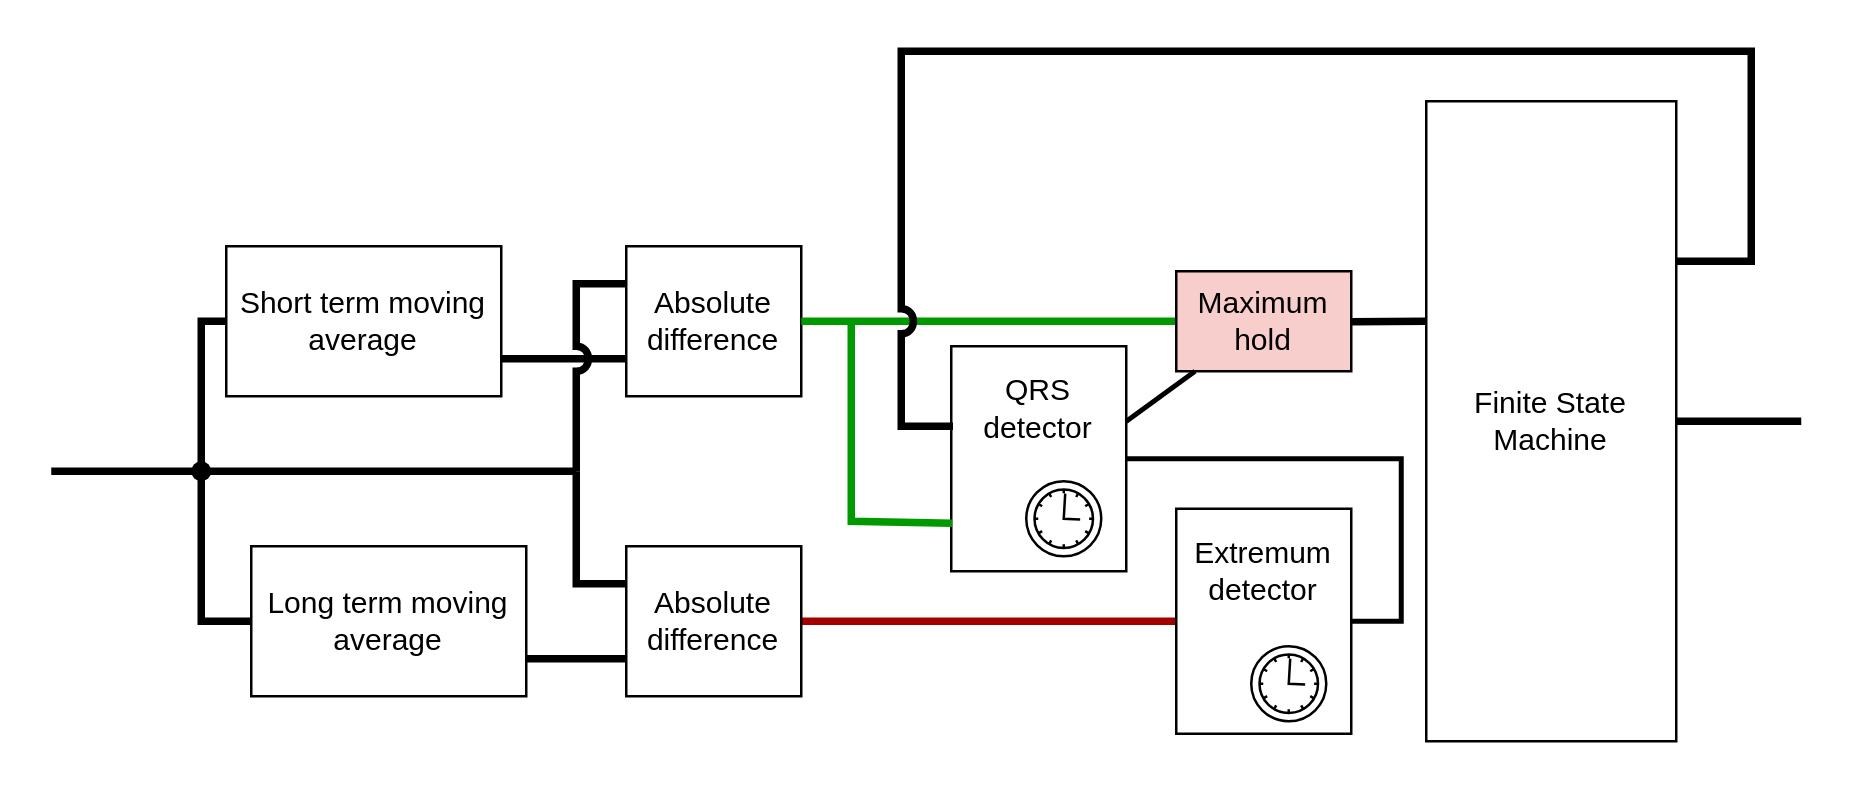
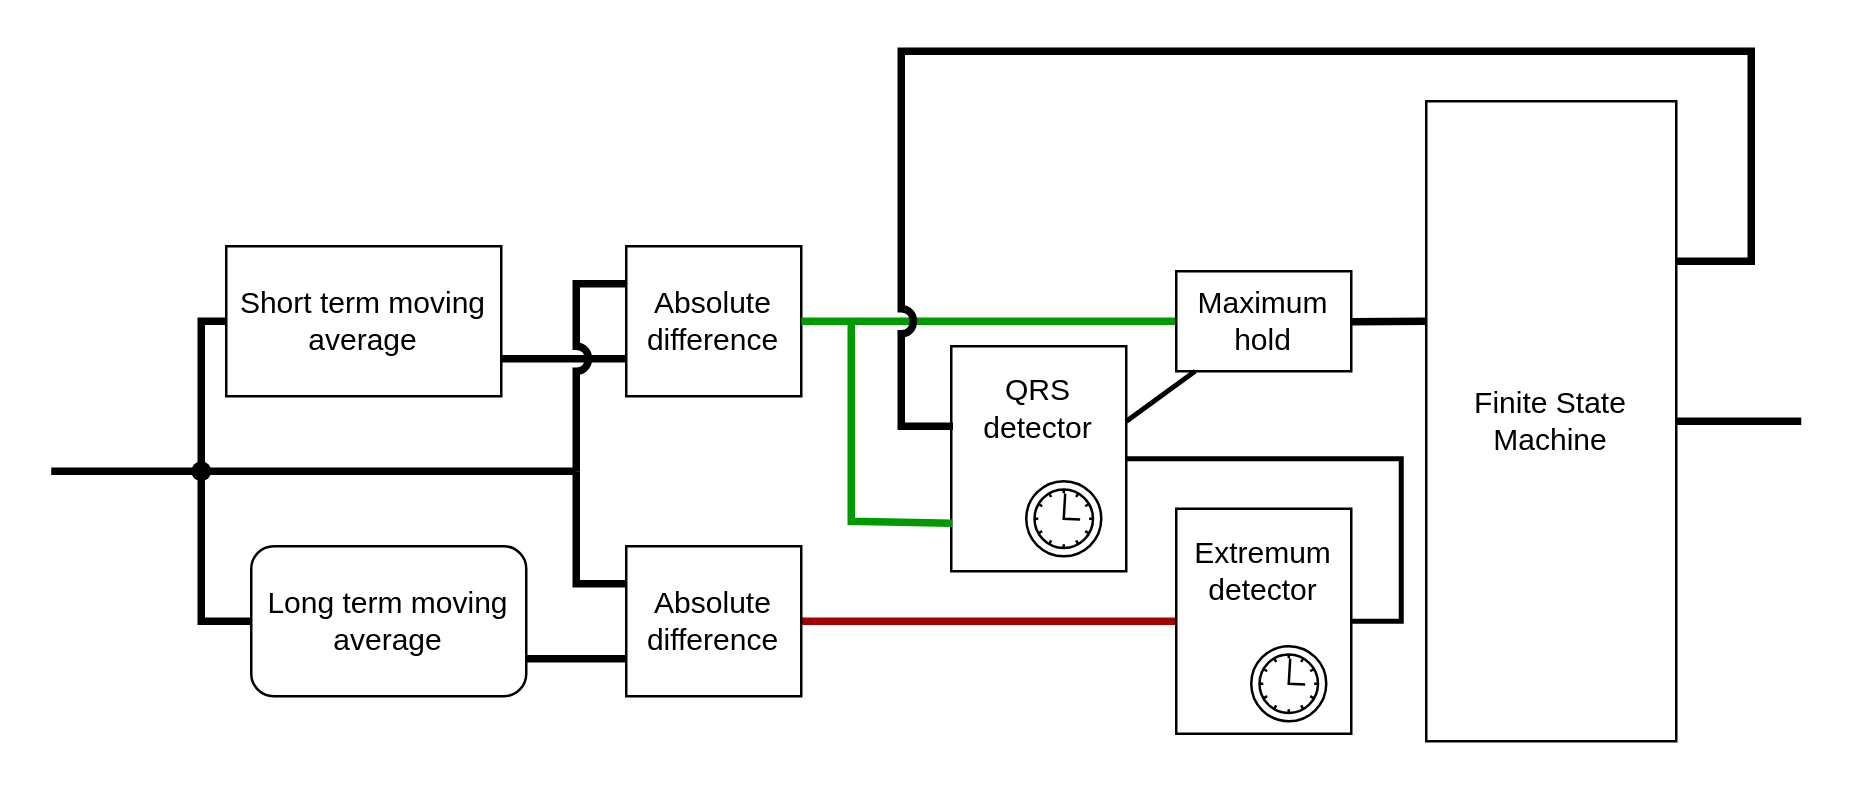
- <mxCell id="12" value="Maximum hold" style="rounded=0;whiteSpace=wrap;html=1;fillColor=#f8cecc;" parent="1" vertex="1"><mxGeometry x="470" y="108" width="70" height="40" as="geometry" /></mxCell>
+ <mxCell id="12" value="Maximum hold" style="rounded=0;whiteSpace=wrap;html=1;" parent="1" vertex="1"><mxGeometry x="470" y="108" width="70" height="40" as="geometry" /></mxCell>
- <mxCell id="5" value="Long term moving average" style="rounded=0;whiteSpace=wrap;html=1;" parent="1" vertex="1"><mxGeometry x="100" y="218" width="110" height="60" as="geometry" /></mxCell>
+ <mxCell id="5" value="Long term moving average" style="whiteSpace=wrap;html=1;rounded=1;" parent="1" vertex="1"><mxGeometry x="100" y="218" width="110" height="60" as="geometry" /></mxCell>
